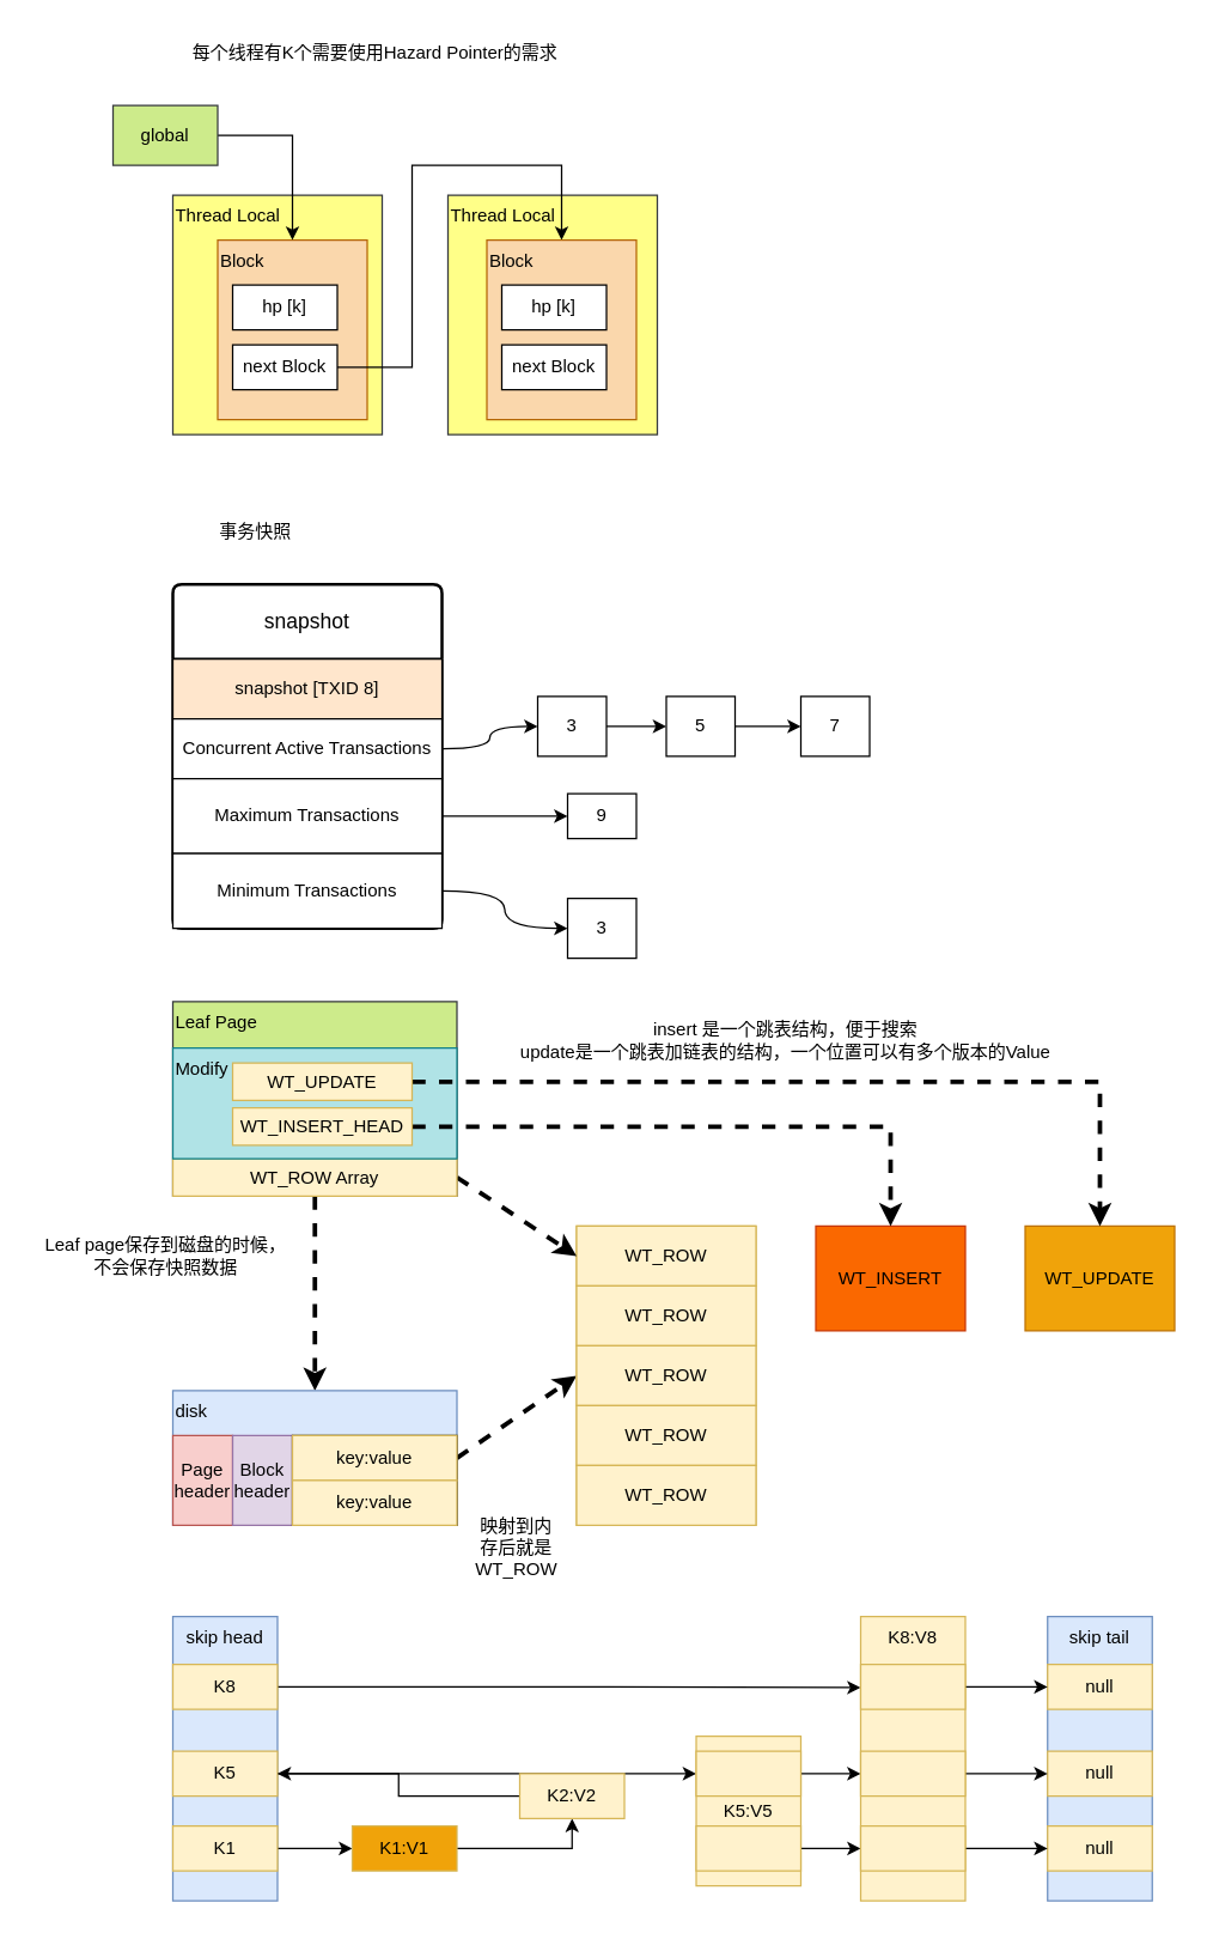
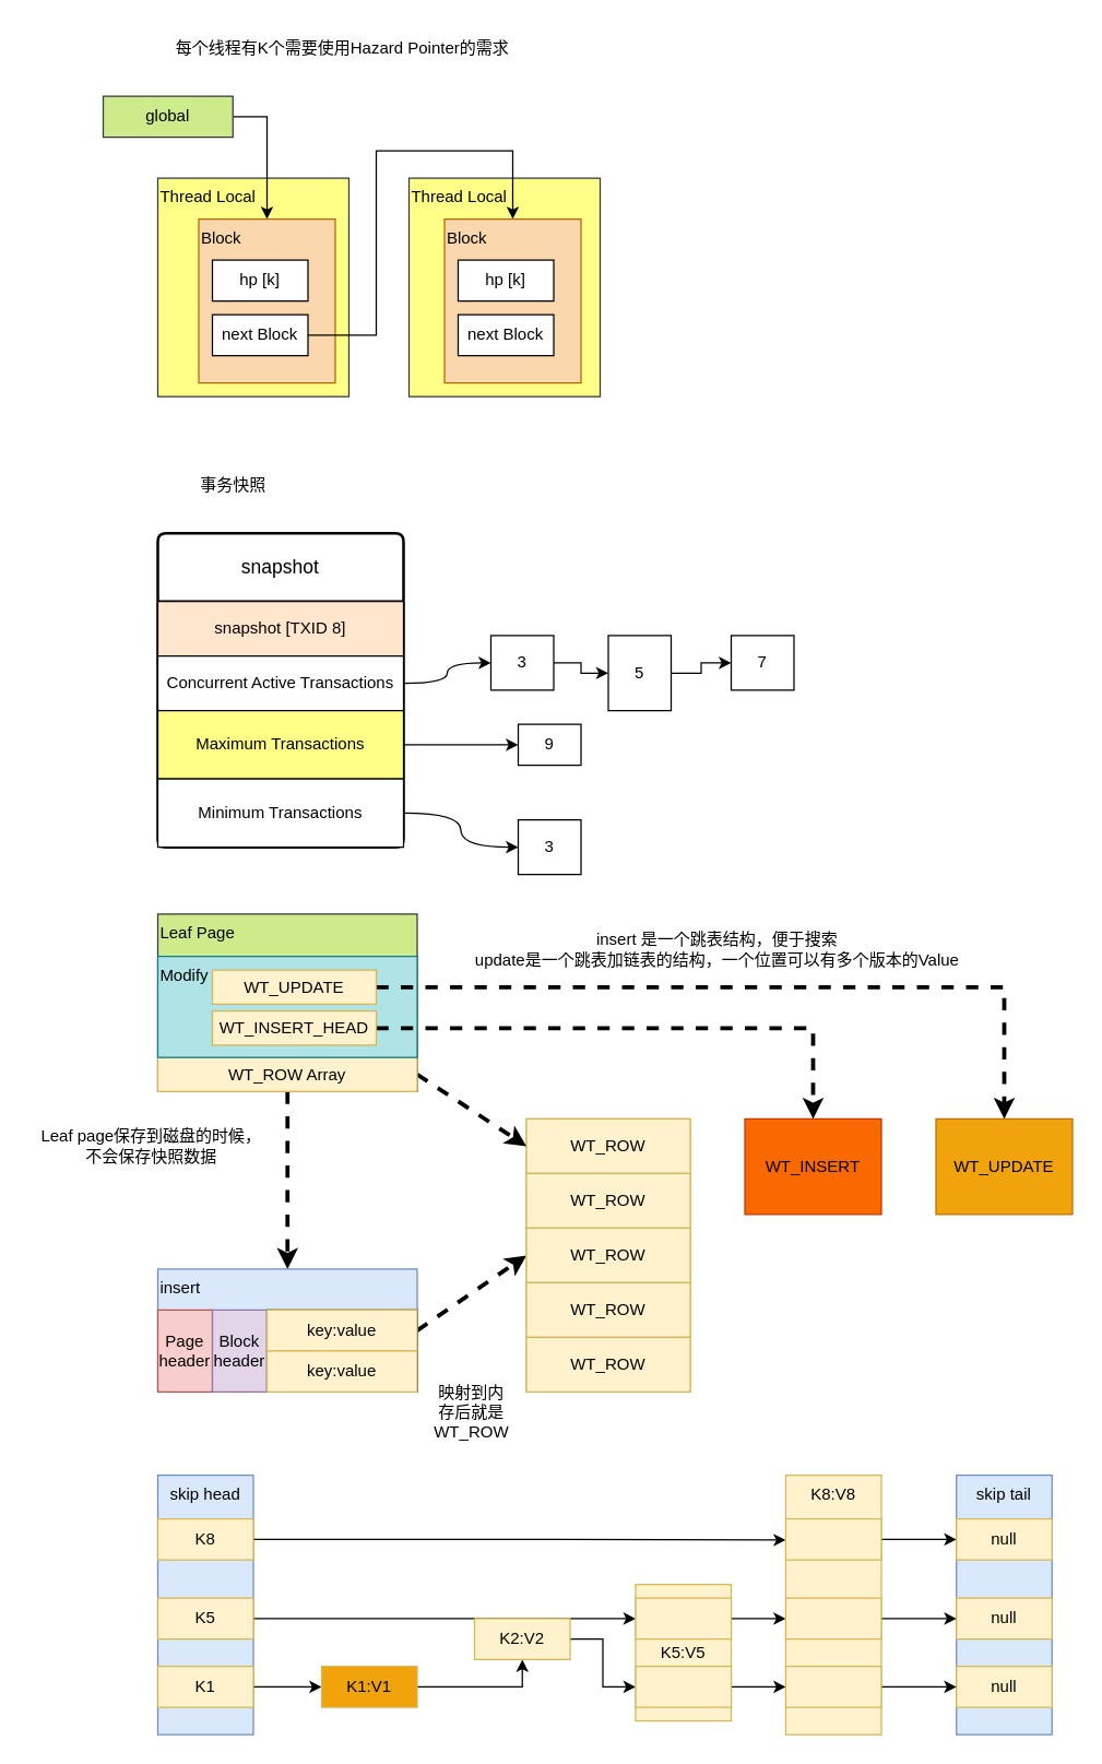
- <mxCell id="10" value="global" style="rounded=0;whiteSpace=wrap;html=1;fillColor=#cdeb8b;strokeColor=#36393d;" parent="1" vertex="1"><mxGeometry x="75" y="70" width="70" height="40" as="geometry" /></mxCell>
+ <mxCell id="10" value="global" style="rounded=0;whiteSpace=wrap;html=1;fillColor=#cdeb8b;strokeColor=#36393d;" parent="1" vertex="1"><mxGeometry x="75" y="70" width="95" height="30" as="geometry" /></mxCell>
- <mxCell id="23" value="5" style="rounded=0;whiteSpace=wrap;html=1;" parent="1" vertex="1"><mxGeometry x="445" y="465" width="46" height="40" as="geometry" /></mxCell>
+ <mxCell id="23" value="5" style="rounded=0;whiteSpace=wrap;html=1;" parent="1" vertex="1"><mxGeometry x="445" y="465" width="46" height="55" as="geometry" /></mxCell>
- <mxCell id="18" value="Maximum Transactions" style="whiteSpace=wrap;html=1;align=center;" parent="15" vertex="1"><mxGeometry y="130" width="180" height="50" as="geometry" /></mxCell>
+ <mxCell id="18" value="Maximum Transactions" style="whiteSpace=wrap;html=1;align=center;fillColor=#ffff88;" parent="15" vertex="1"><mxGeometry y="130" width="180" height="50" as="geometry" /></mxCell>
- <mxCell id="32" value="disk" style="rounded=0;whiteSpace=wrap;html=1;align=left;verticalAlign=top;fillColor=#dae8fc;strokeColor=#6c8ebf;" vertex="1" parent="1"><mxGeometry x="115" y="929" width="190" height="90" as="geometry" /></mxCell>
+ <mxCell id="32" value="insert" style="rounded=0;whiteSpace=wrap;html=1;align=left;verticalAlign=top;fillColor=#dae8fc;strokeColor=#6c8ebf;" vertex="1" parent="1"><mxGeometry x="115" y="929" width="190" height="90" as="geometry" /></mxCell>
- <mxCell id="69" style="edgeStyle=orthogonalEdgeStyle;rounded=0;orthogonalLoop=1;jettySize=auto;html=1;" edge="1" parent="1" source="70" target="61"><mxGeometry relative="1" as="geometry" /></mxCell>
+ <mxCell id="69" style="edgeStyle=orthogonalEdgeStyle;rounded=0;orthogonalLoop=1;jettySize=auto;html=1;entryX=0;entryY=0.75;entryDx=0;entryDy=0;" edge="1" parent="1" source="70" target="67"><mxGeometry relative="1" as="geometry" /></mxCell>
